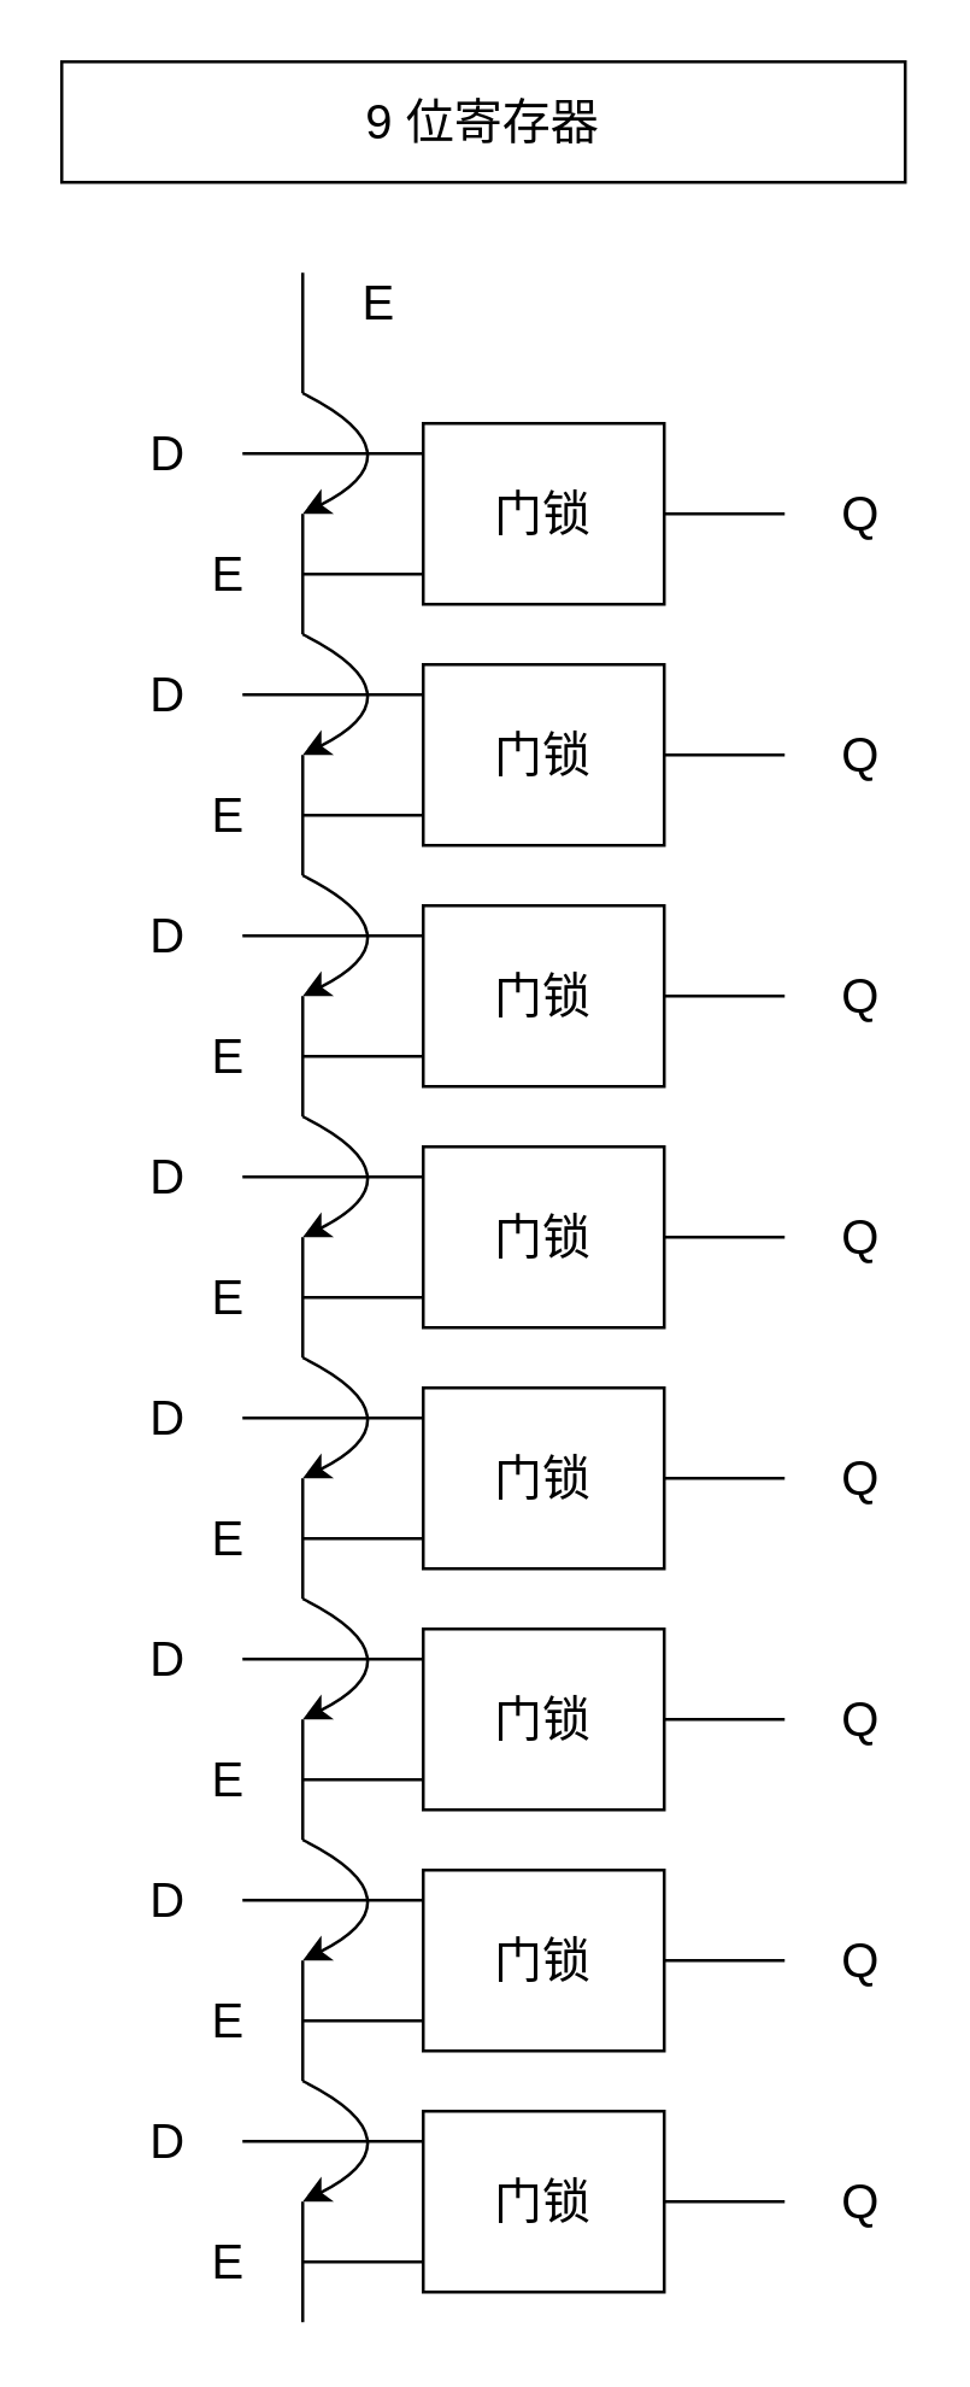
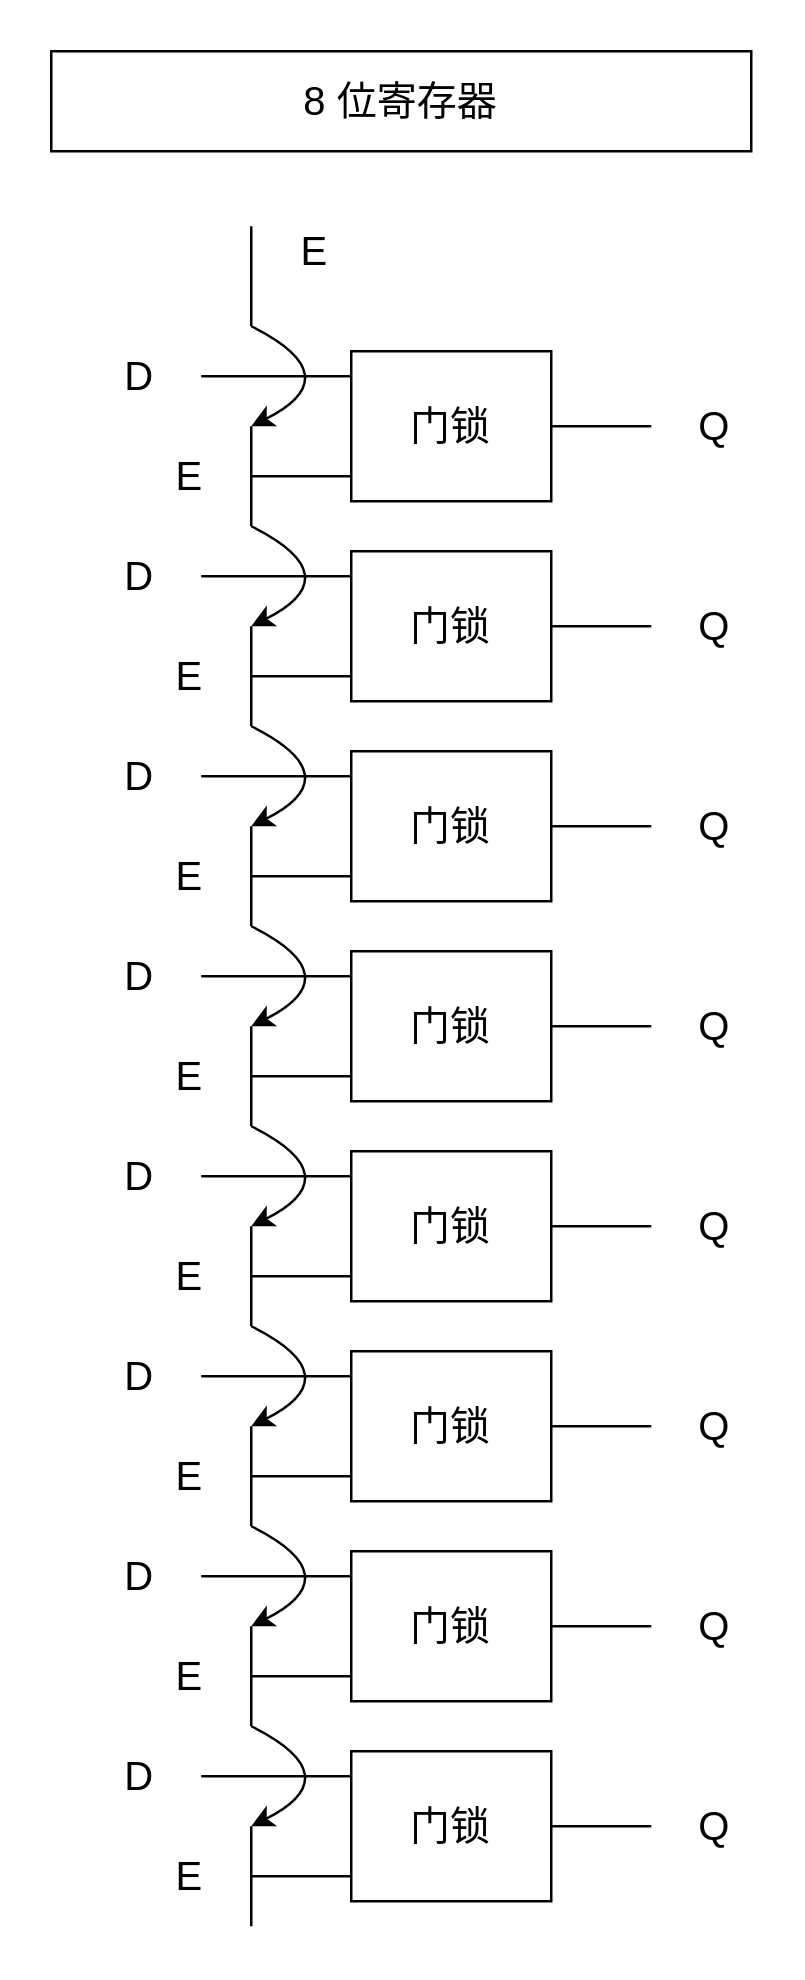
- <mxCell id="6" value="9 位寄存器" style="rounded=0;whiteSpace=wrap;html=1;fontSize=16;strokeColor=#000000;fillColor=none;container=0;" parent="1" vertex="1"><mxGeometry x="20" y="20" width="280" height="40" as="geometry" /></mxCell>
+ <mxCell id="6" value="8 位寄存器" style="rounded=0;whiteSpace=wrap;html=1;fontSize=16;strokeColor=#000000;fillColor=none;container=0;" parent="1" vertex="1"><mxGeometry x="20" y="20" width="280" height="40" as="geometry" /></mxCell>
